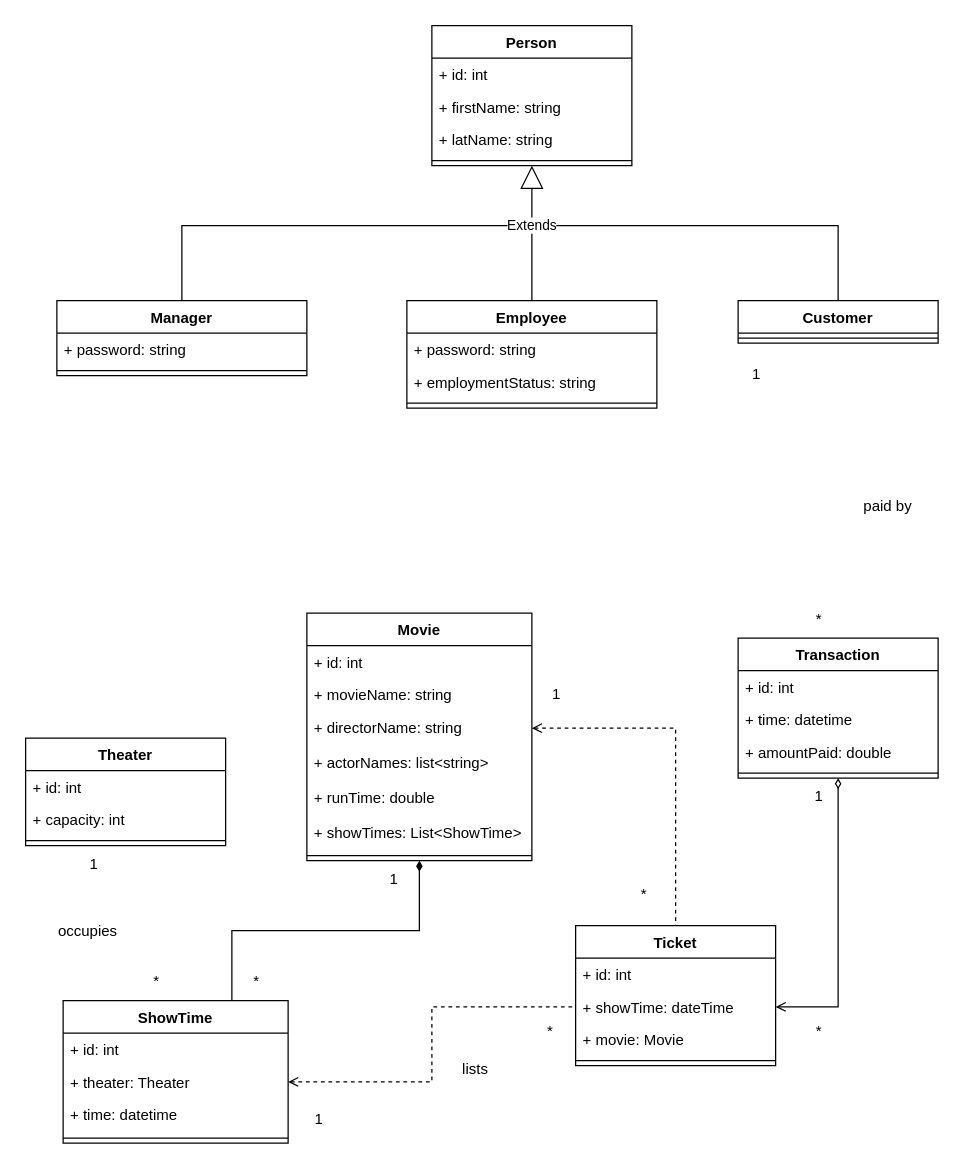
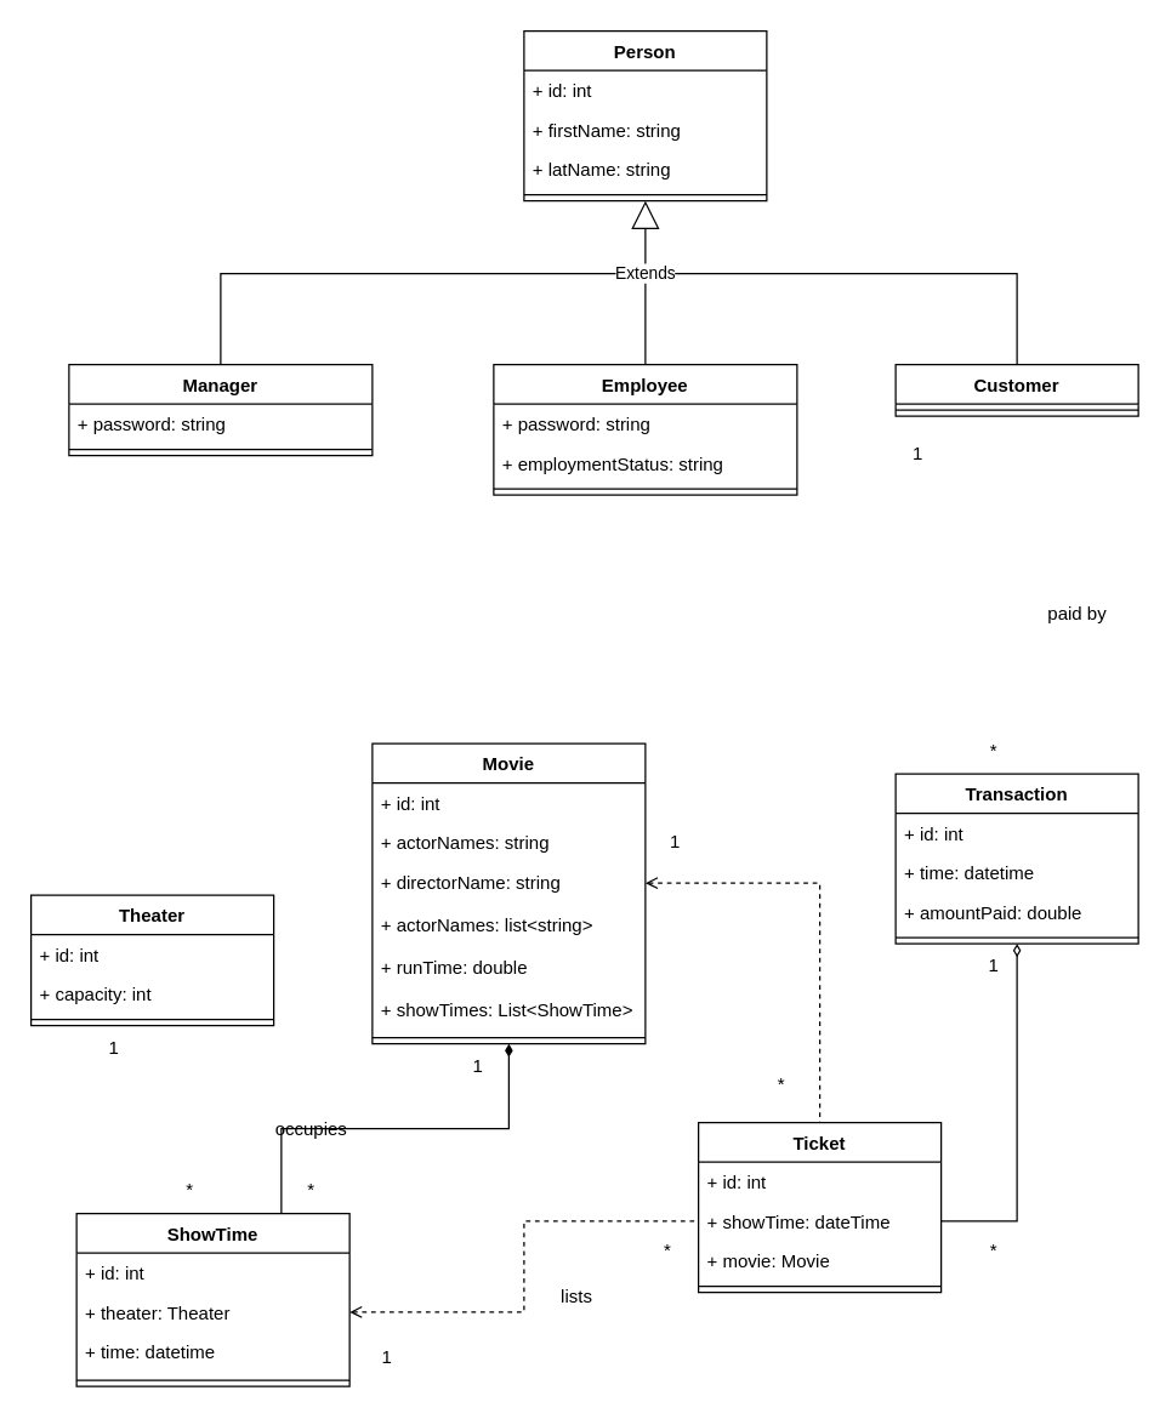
- <mxCell id="21" value="+ movieName: string" style="text;strokeColor=none;fillColor=none;align=left;verticalAlign=top;spacingLeft=4;spacingRight=4;overflow=hidden;rotatable=0;points=[[0,0.5],[1,0.5]];portConstraint=eastwest;" parent="19" vertex="1"><mxGeometry y="52" width="180" height="26" as="geometry" /></mxCell>
+ <mxCell id="21" value="+ actorNames: string" style="text;strokeColor=none;fillColor=none;align=left;verticalAlign=top;spacingLeft=4;spacingRight=4;overflow=hidden;rotatable=0;points=[[0,0.5],[1,0.5]];portConstraint=eastwest;" parent="19" vertex="1"><mxGeometry y="52" width="180" height="26" as="geometry" /></mxCell>
- <mxCell id="60" value="occupies" style="text;html=1;strokeColor=none;fillColor=none;align=center;verticalAlign=middle;whiteSpace=wrap;rounded=0;" parent="1" vertex="1"><mxGeometry x="40" y="730" width="60" height="30" as="geometry" /></mxCell>
+ <mxCell id="60" value="occupies" style="text;html=1;strokeColor=none;fillColor=none;align=center;verticalAlign=middle;whiteSpace=wrap;rounded=0;" parent="1" vertex="1"><mxGeometry x="175" y="730" width="60" height="30" as="geometry" /></mxCell>
- <mxCell id="27" style="edgeStyle=orthogonalEdgeStyle;rounded=0;orthogonalLoop=1;jettySize=auto;html=1;exitX=0.5;exitY=1;exitDx=0;exitDy=0;entryX=1;entryY=0.5;entryDx=0;entryDy=0;endArrow=open;endFill=0;startArrow=diamondThin;startFill=0;" parent="1" source="28" target="16" edge="1"><mxGeometry relative="1" as="geometry"><mxPoint x="650" y="831" as="targetPoint" /></mxGeometry></mxCell>
+ <mxCell id="27" style="edgeStyle=orthogonalEdgeStyle;rounded=0;orthogonalLoop=1;jettySize=auto;html=1;exitX=0.5;exitY=1;exitDx=0;exitDy=0;entryX=1;entryY=0.5;entryDx=0;entryDy=0;endArrow=none;endFill=0;startArrow=diamondThin;startFill=0;" parent="1" source="28" target="16" edge="1"><mxGeometry relative="1" as="geometry"><mxPoint x="650" y="831" as="targetPoint" /></mxGeometry></mxCell>
